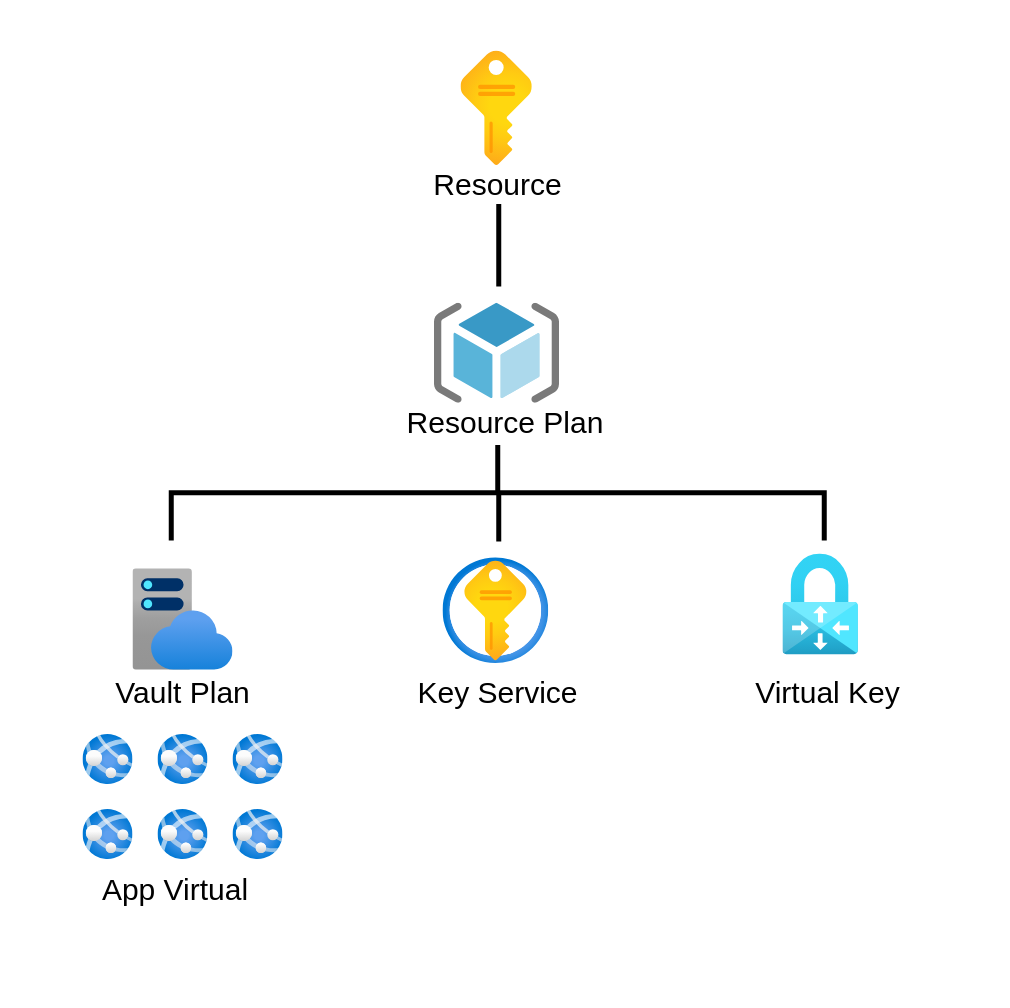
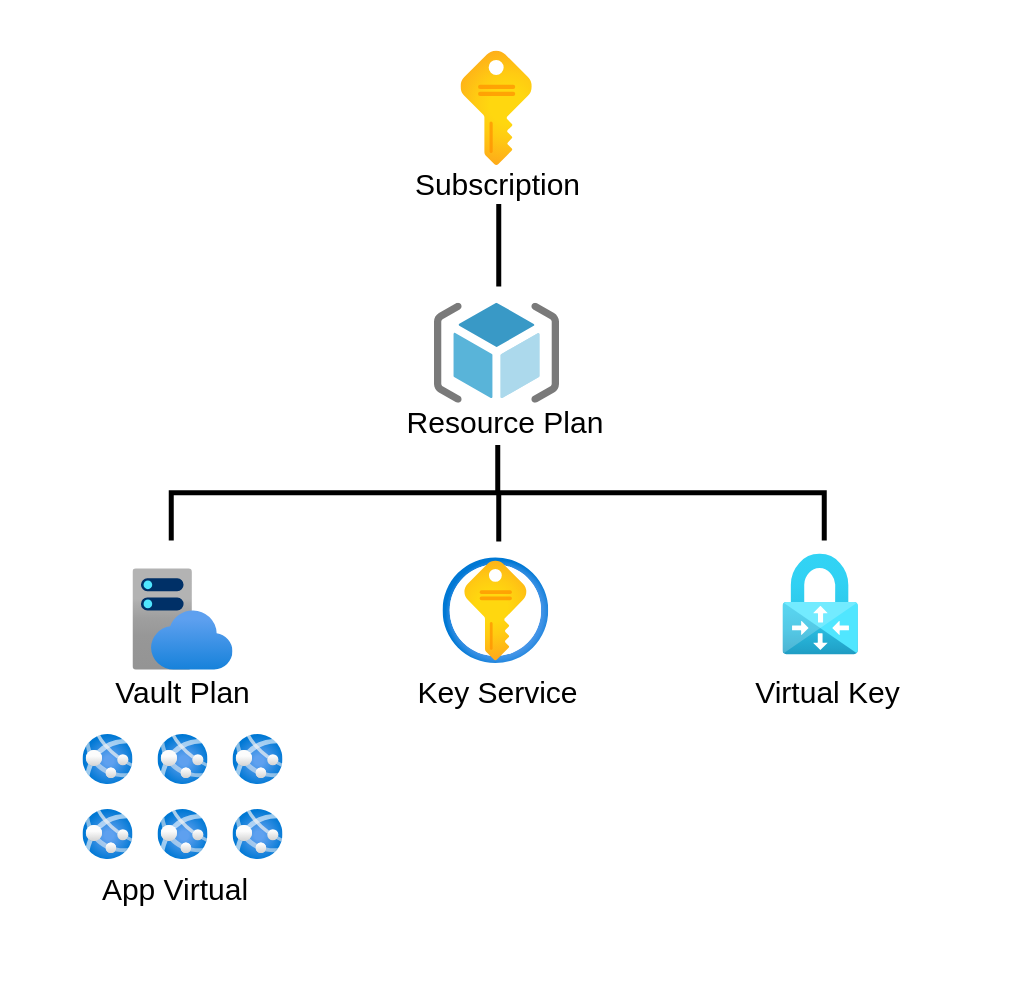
- <mxCell id="20" value="Resource" style="whiteSpace=wrap;html=1;align=center;strokeWidth=2;strokeColor=none;fillColor=none;" vertex="1" parent="1"><mxGeometry x="149" y="48" width="100" height="51" as="geometry" /></mxCell>
+ <mxCell id="20" value="Subscription" style="whiteSpace=wrap;html=1;align=center;strokeWidth=2;strokeColor=none;fillColor=none;" vertex="1" parent="1"><mxGeometry x="149" y="48" width="100" height="51" as="geometry" /></mxCell>
